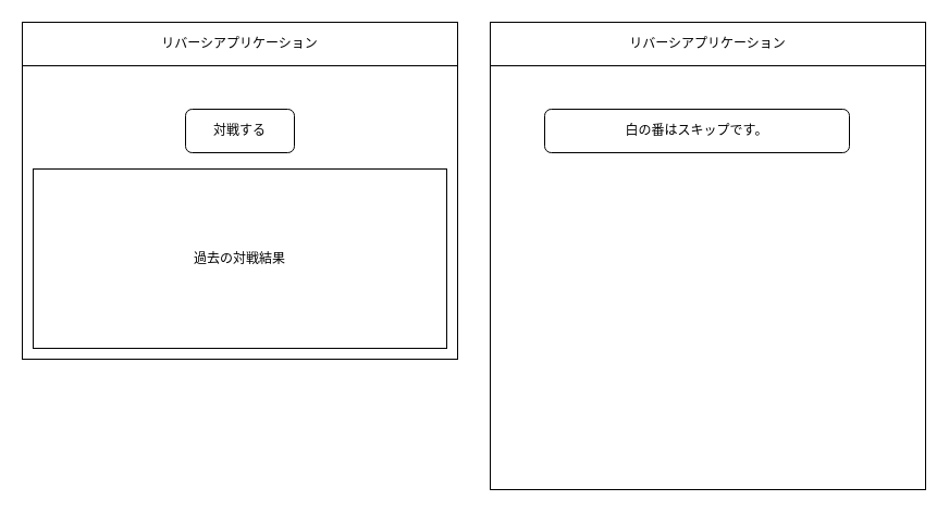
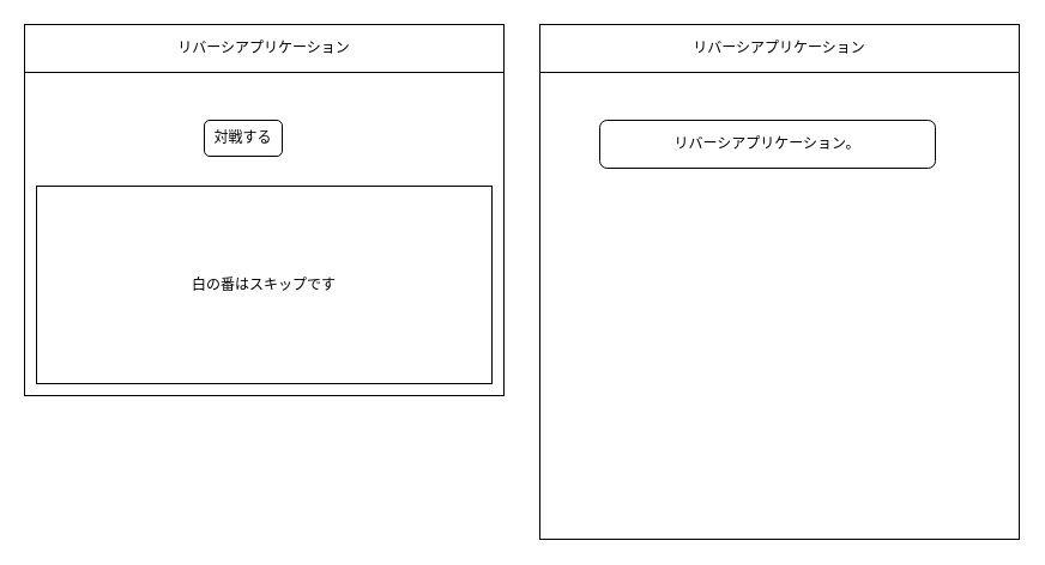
- <mxCell id="4" value="対戦する" style="rounded=1;whiteSpace=wrap;html=1;fillColor=default;" vertex="1" parent="1"><mxGeometry x="170" y="100" width="100" height="40" as="geometry" /></mxCell>
+ <mxCell id="4" value="対戦する" style="rounded=1;whiteSpace=wrap;html=1;fillColor=default;" vertex="1" parent="1"><mxGeometry x="170" y="100" width="65" height="30" as="geometry" /></mxCell>
- <mxCell id="8" value="白の番はスキップです。" style="rounded=1;whiteSpace=wrap;html=1;fillColor=default;" vertex="1" parent="1"><mxGeometry x="500" y="100" width="280" height="40" as="geometry" /></mxCell>
+ <mxCell id="8" value="リバーシアプリケーション。" style="rounded=1;whiteSpace=wrap;html=1;fillColor=default;" vertex="1" parent="1"><mxGeometry x="500" y="100" width="280" height="40" as="geometry" /></mxCell>
- <mxCell id="5" value="過去の対戦結果" style="rounded=0;whiteSpace=wrap;html=1;fillColor=none;" vertex="1" parent="1"><mxGeometry x="30" y="155" width="380" height="165" as="geometry" /></mxCell>
+ <mxCell id="5" value="白の番はスキップです" style="rounded=0;whiteSpace=wrap;html=1;fillColor=none;" vertex="1" parent="1"><mxGeometry x="30" y="155" width="380" height="165" as="geometry" /></mxCell>
